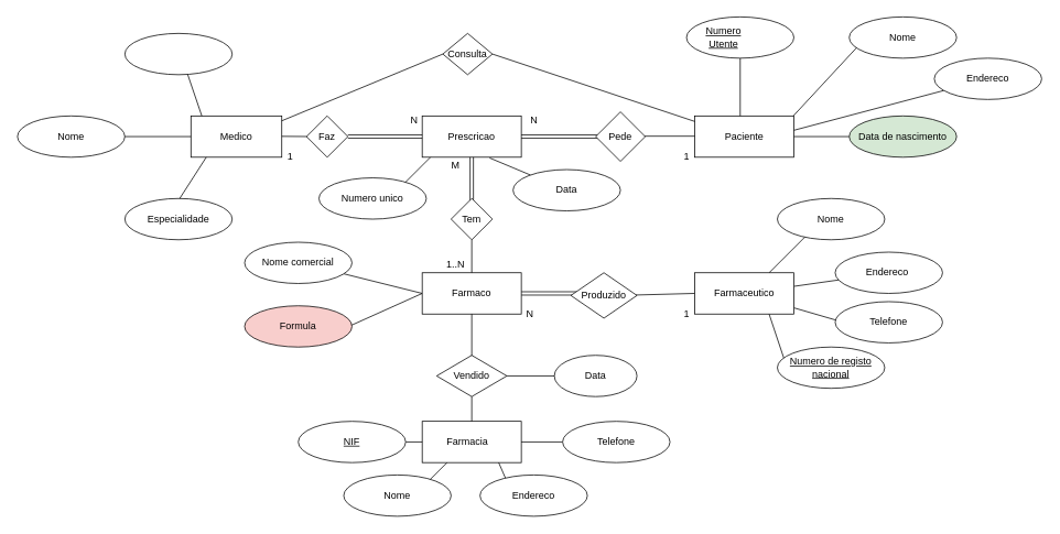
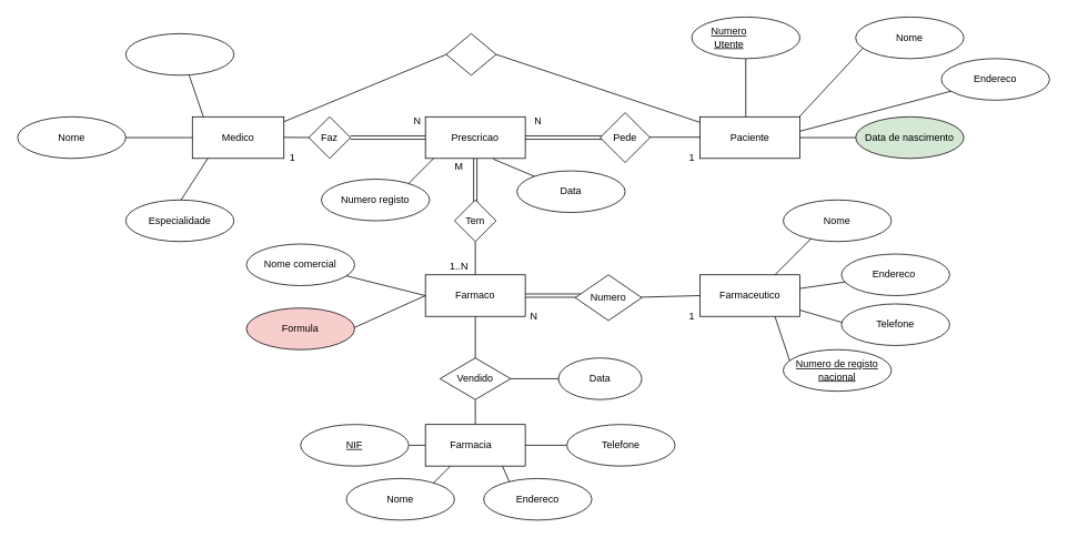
- <mxCell id="48" value="Consulta" style="text;html=1;strokeColor=none;fillColor=none;align=center;verticalAlign=middle;whiteSpace=wrap;rounded=0;" vertex="1" parent="1"><mxGeometry x="535" y="50" width="60" height="30" as="geometry" /></mxCell>
- <mxCell id="79" value="Numero unico" style="ellipse;whiteSpace=wrap;html=1;" vertex="1" parent="1"><mxGeometry x="385" y="215" width="130" height="50" as="geometry" /></mxCell>
+ <mxCell id="79" value="Numero registo" style="ellipse;whiteSpace=wrap;html=1;" vertex="1" parent="1"><mxGeometry x="385" y="215" width="130" height="50" as="geometry" /></mxCell>
- <mxCell id="58" value="Produzido" style="text;html=1;strokeColor=none;fillColor=none;align=center;verticalAlign=middle;whiteSpace=wrap;rounded=0;" vertex="1" parent="1"><mxGeometry x="700" y="343" width="60" height="30" as="geometry" /></mxCell>
+ <mxCell id="58" value="Numero" style="text;html=1;strokeColor=none;fillColor=none;align=center;verticalAlign=middle;whiteSpace=wrap;rounded=0;" vertex="1" parent="1"><mxGeometry x="700" y="343" width="60" height="30" as="geometry" /></mxCell>
